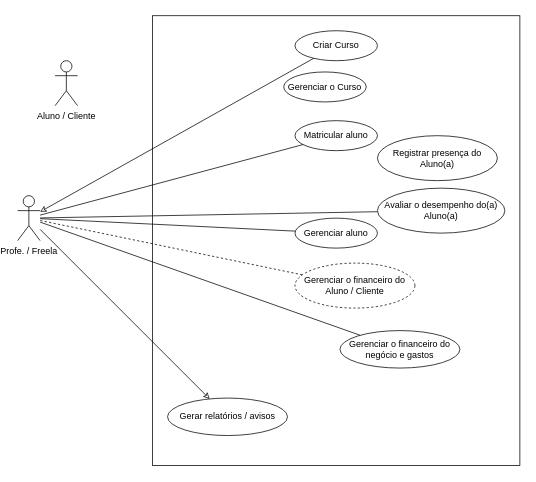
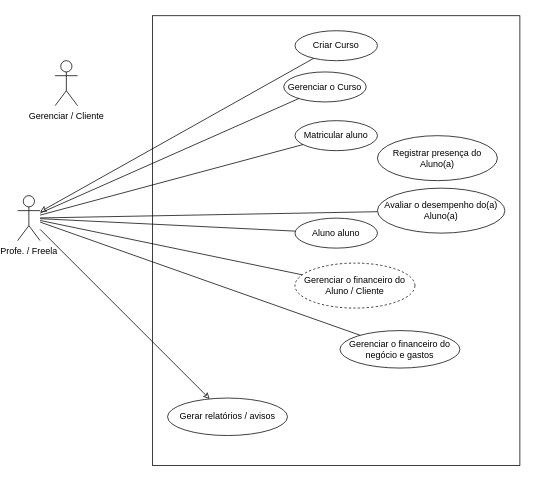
- <mxCell id="5" value="Aluno / Cliente" style="shape=umlActor;verticalLabelPosition=bottom;verticalAlign=top;html=1;rounded=0;" parent="1" vertex="1"><mxGeometry x="70" y="80" width="30" height="60" as="geometry" /></mxCell>
+ <mxCell id="5" value="Gerenciar / Cliente" style="shape=umlActor;verticalLabelPosition=bottom;verticalAlign=top;html=1;rounded=0;" parent="1" vertex="1"><mxGeometry x="70" y="80" width="30" height="60" as="geometry" /></mxCell>
+ <mxCell id="13" style="rounded=0;orthogonalLoop=1;jettySize=auto;html=1;endArrow=none;endFill=0;" parent="1" source="4" target="8" edge="1"><mxGeometry relative="1" as="geometry"><mxPoint x="194" y="229" as="sourcePoint" /><mxPoint x="405" y="214" as="targetPoint" /></mxGeometry></mxCell>
- <mxCell id="9" value="Gerenciar aluno" style="ellipse;whiteSpace=wrap;html=1;rounded=0;" parent="1" vertex="1"><mxGeometry x="390" y="290" width="110" height="40" as="geometry" /></mxCell>
+ <mxCell id="9" value="Aluno aluno" style="ellipse;whiteSpace=wrap;html=1;rounded=0;" parent="1" vertex="1"><mxGeometry x="390" y="290" width="110" height="40" as="geometry" /></mxCell>
- <mxCell id="19" style="rounded=0;orthogonalLoop=1;jettySize=auto;html=1;endArrow=none;endFill=0;dashed=1;" parent="1" source="20" target="4" edge="1"><mxGeometry relative="1" as="geometry" /></mxCell>
+ <mxCell id="19" style="rounded=0;orthogonalLoop=1;jettySize=auto;html=1;endArrow=none;endFill=0;" parent="1" source="20" target="4" edge="1"><mxGeometry relative="1" as="geometry" /></mxCell>
